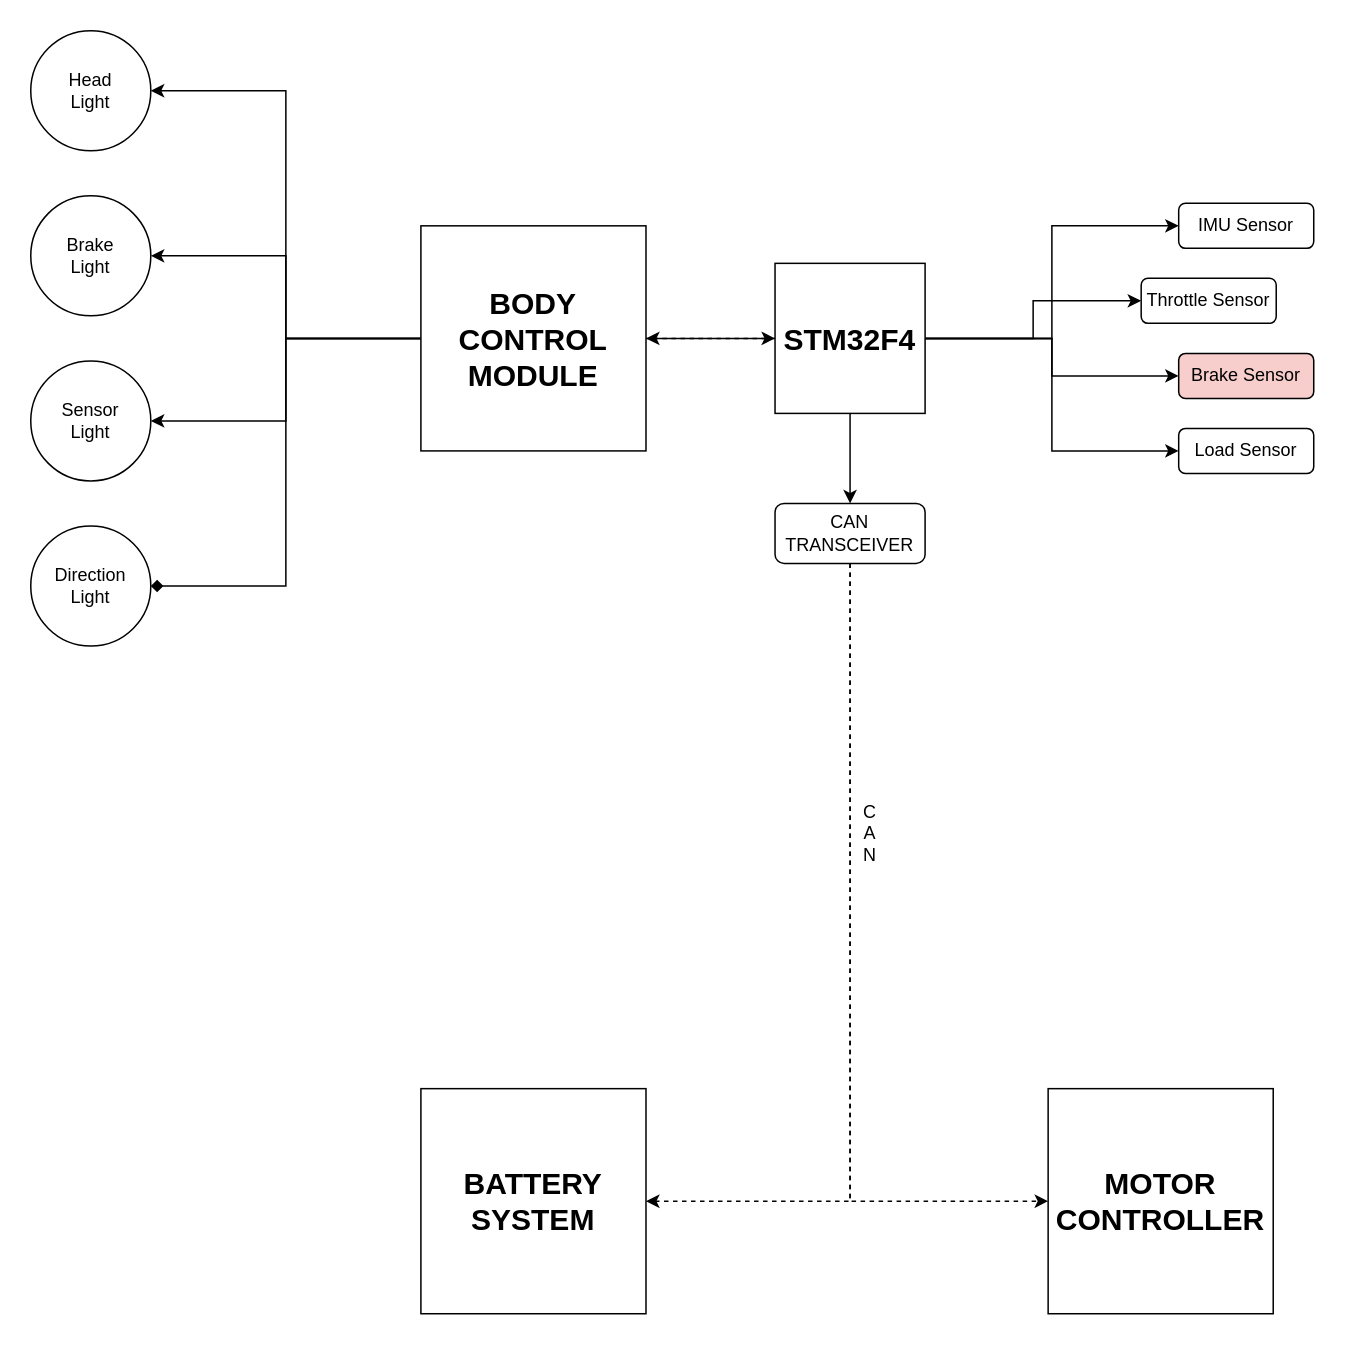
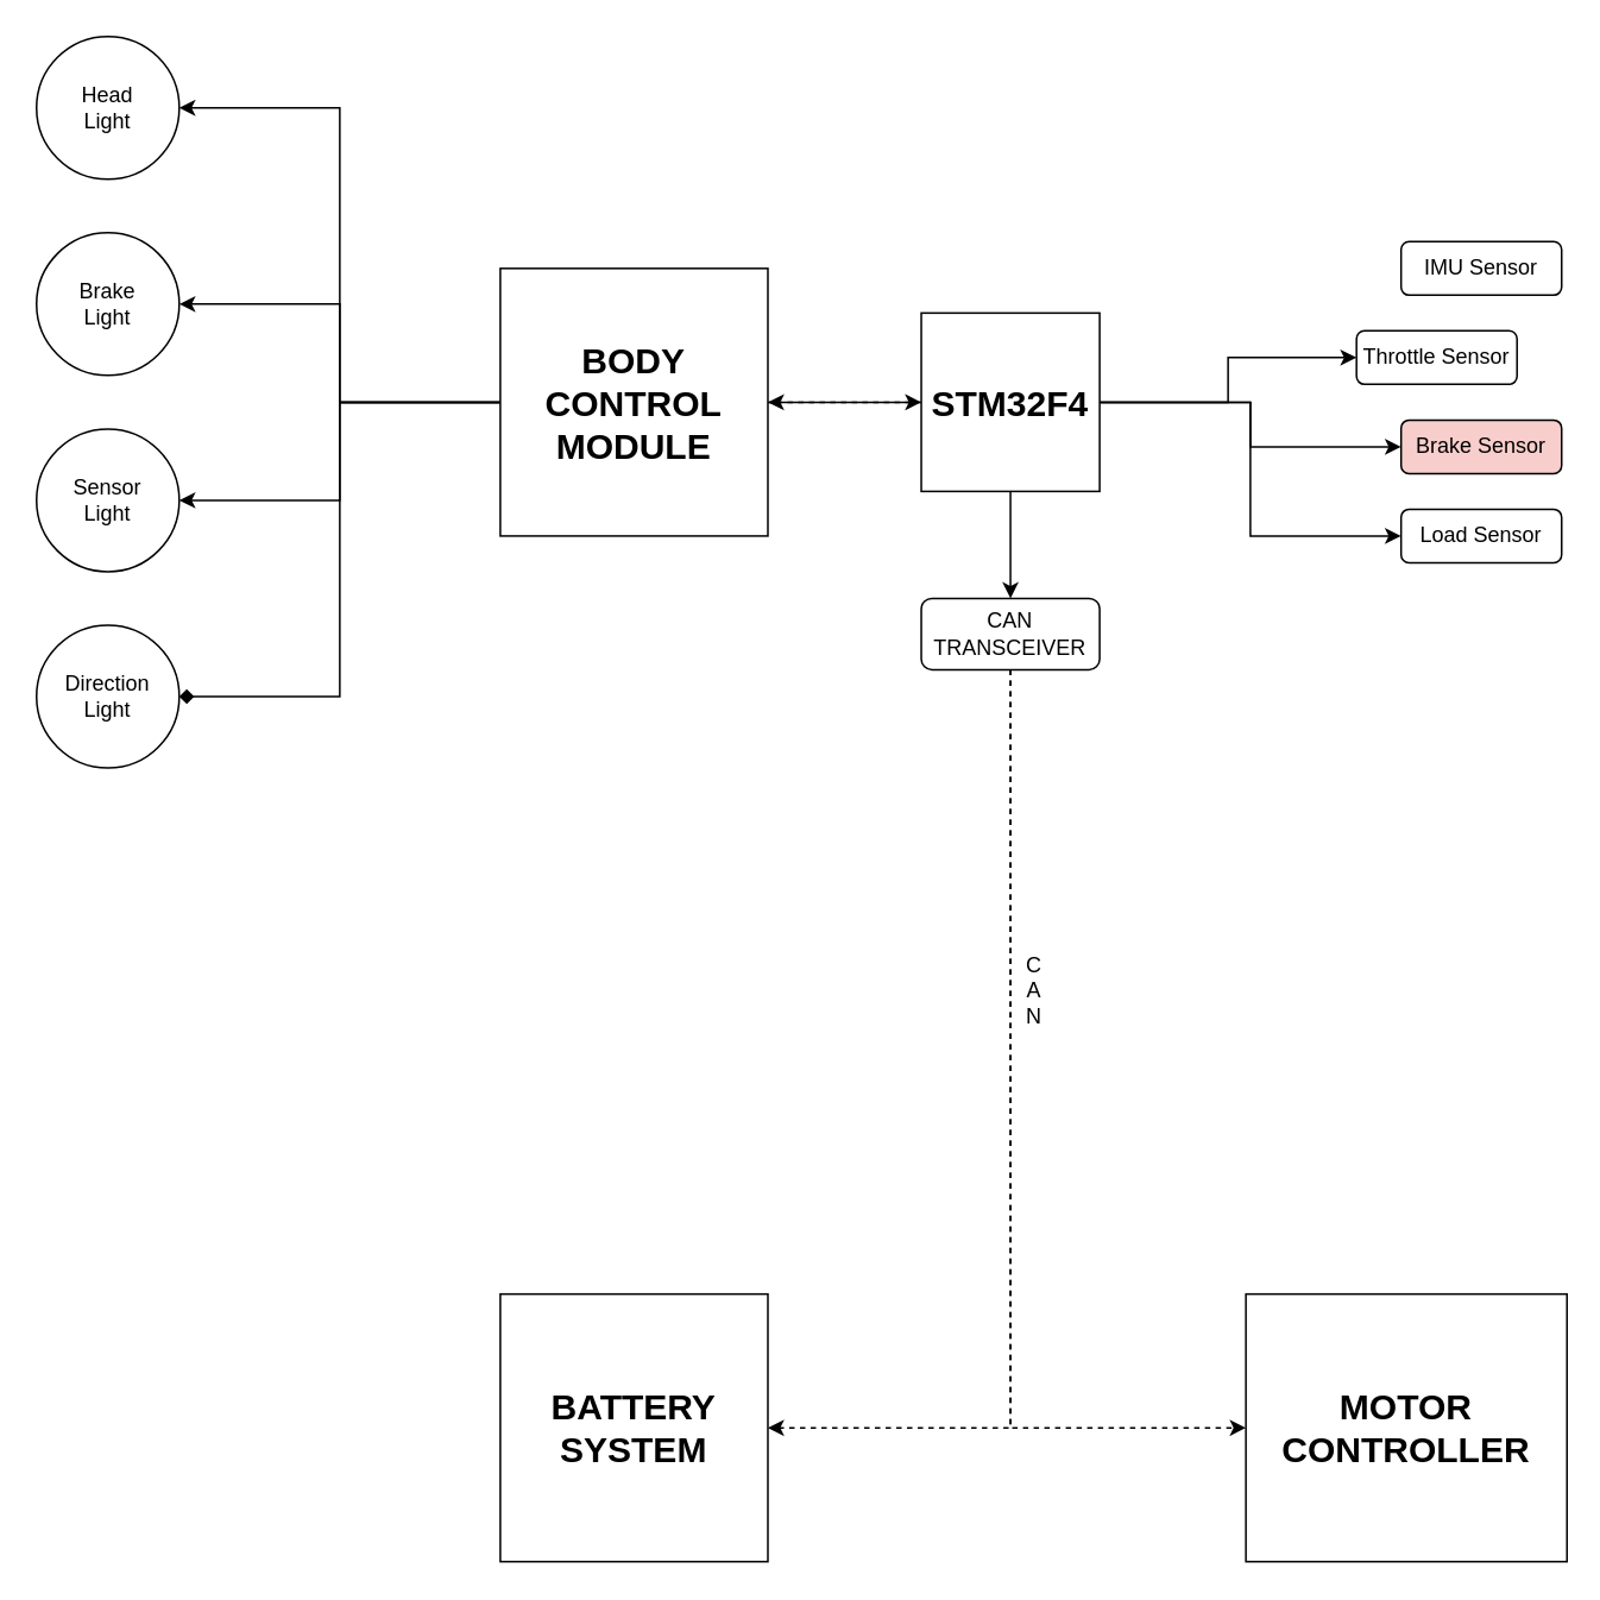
- <mxCell id="2" style="edgeStyle=orthogonalEdgeStyle;rounded=0;orthogonalLoop=1;jettySize=auto;html=1;entryX=0;entryY=0.5;entryDx=0;entryDy=0;fontSize=14;" edge="1" parent="1" source="8" target="9"><mxGeometry relative="1" as="geometry" /></mxCell>
- <mxCell id="13" value="&lt;b&gt;&lt;font style=&quot;font-size: 20px&quot;&gt;MOTOR&lt;br&gt;CONTROLLER&lt;br&gt;&lt;/font&gt;&lt;/b&gt;" style="whiteSpace=wrap;html=1;aspect=fixed;" vertex="1" parent="1"><mxGeometry x="698" y="725" width="150" height="150" as="geometry" /></mxCell>
+ <mxCell id="13" value="&lt;b&gt;&lt;font style=&quot;font-size: 20px&quot;&gt;MOTOR&lt;br&gt;CONTROLLER&lt;br&gt;&lt;/font&gt;&lt;/b&gt;" style="whiteSpace=wrap;html=1;aspect=fixed;" vertex="1" parent="1"><mxGeometry x="698" y="725" width="180" height="150" as="geometry" /></mxCell>
